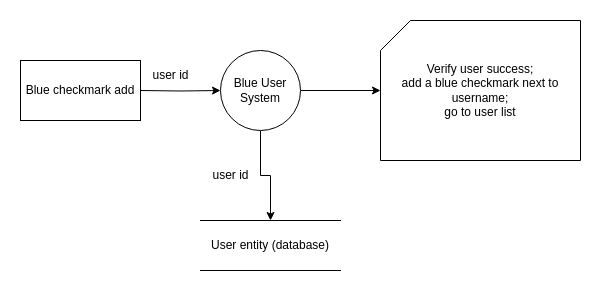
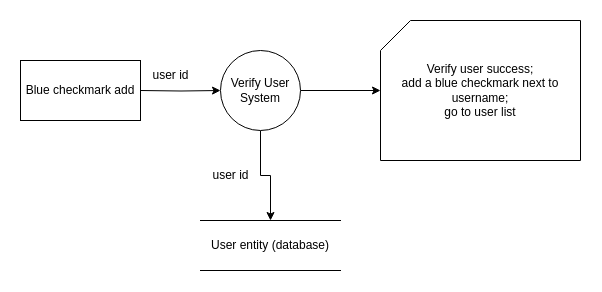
- <mxCell id="7" value="Blue User&lt;br&gt;System" style="ellipse;whiteSpace=wrap;html=1;aspect=fixed;" vertex="1" parent="1"><mxGeometry x="220" y="50" width="80" height="80" as="geometry" /></mxCell>
+ <mxCell id="7" value="Verify User&lt;br&gt;System" style="ellipse;whiteSpace=wrap;html=1;aspect=fixed;" vertex="1" parent="1"><mxGeometry x="220" y="50" width="80" height="80" as="geometry" /></mxCell>
